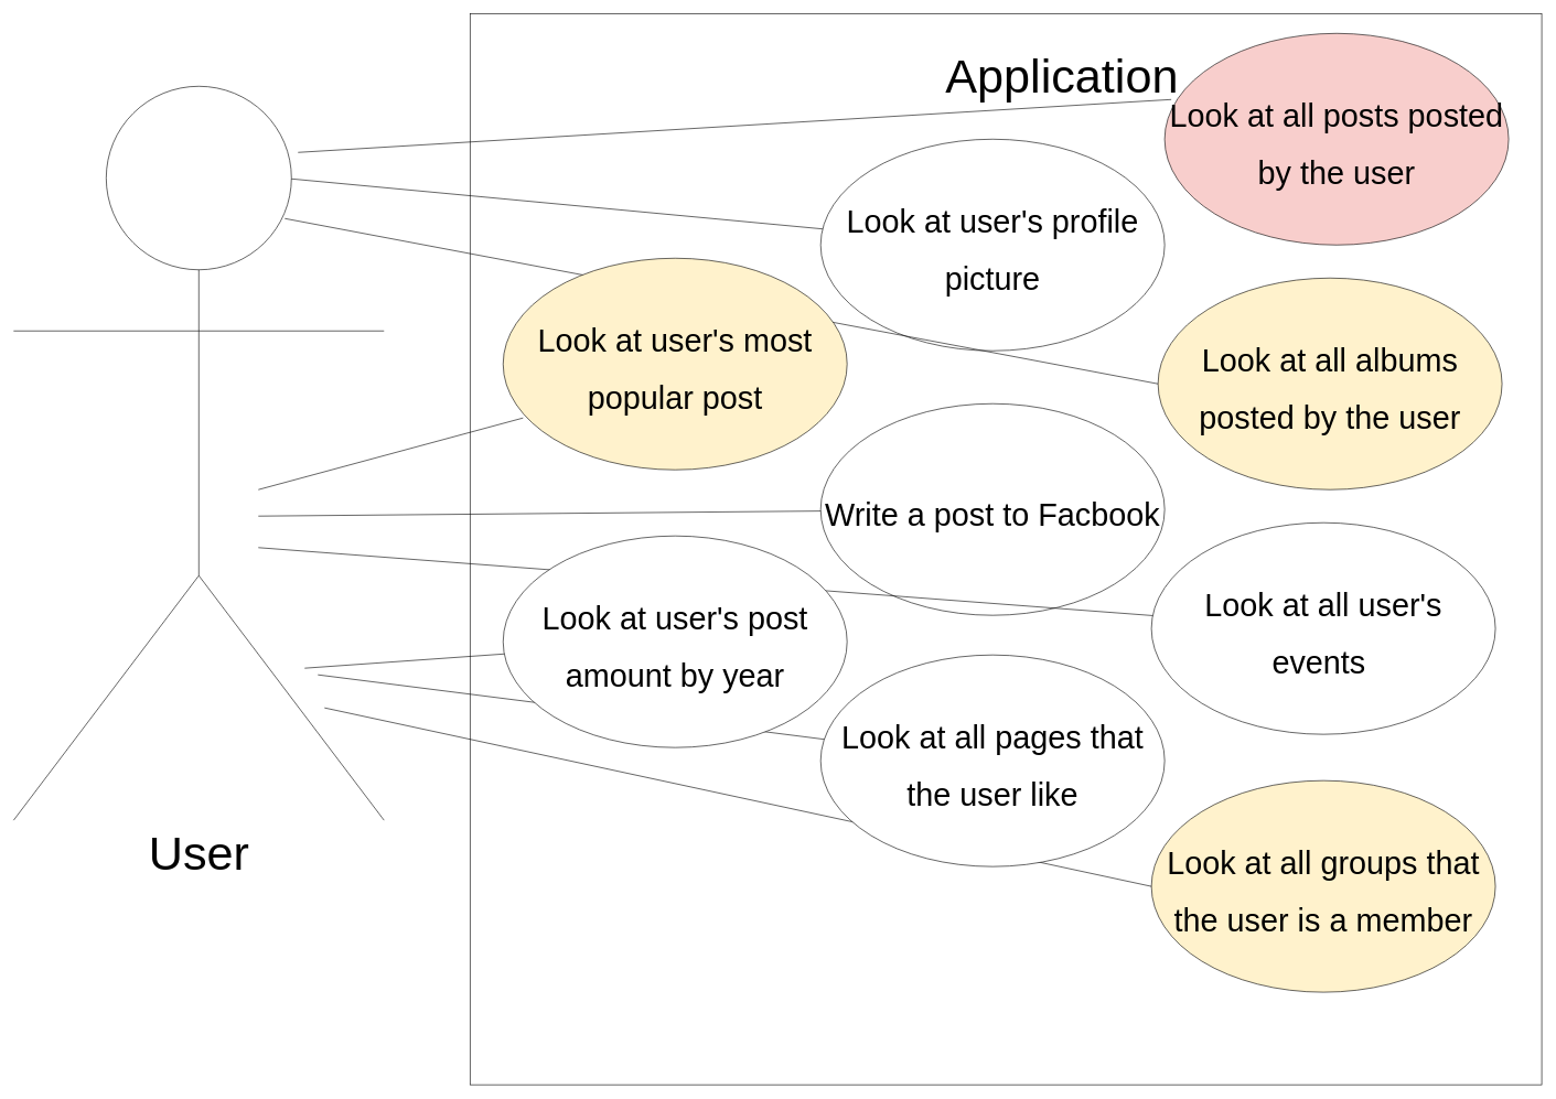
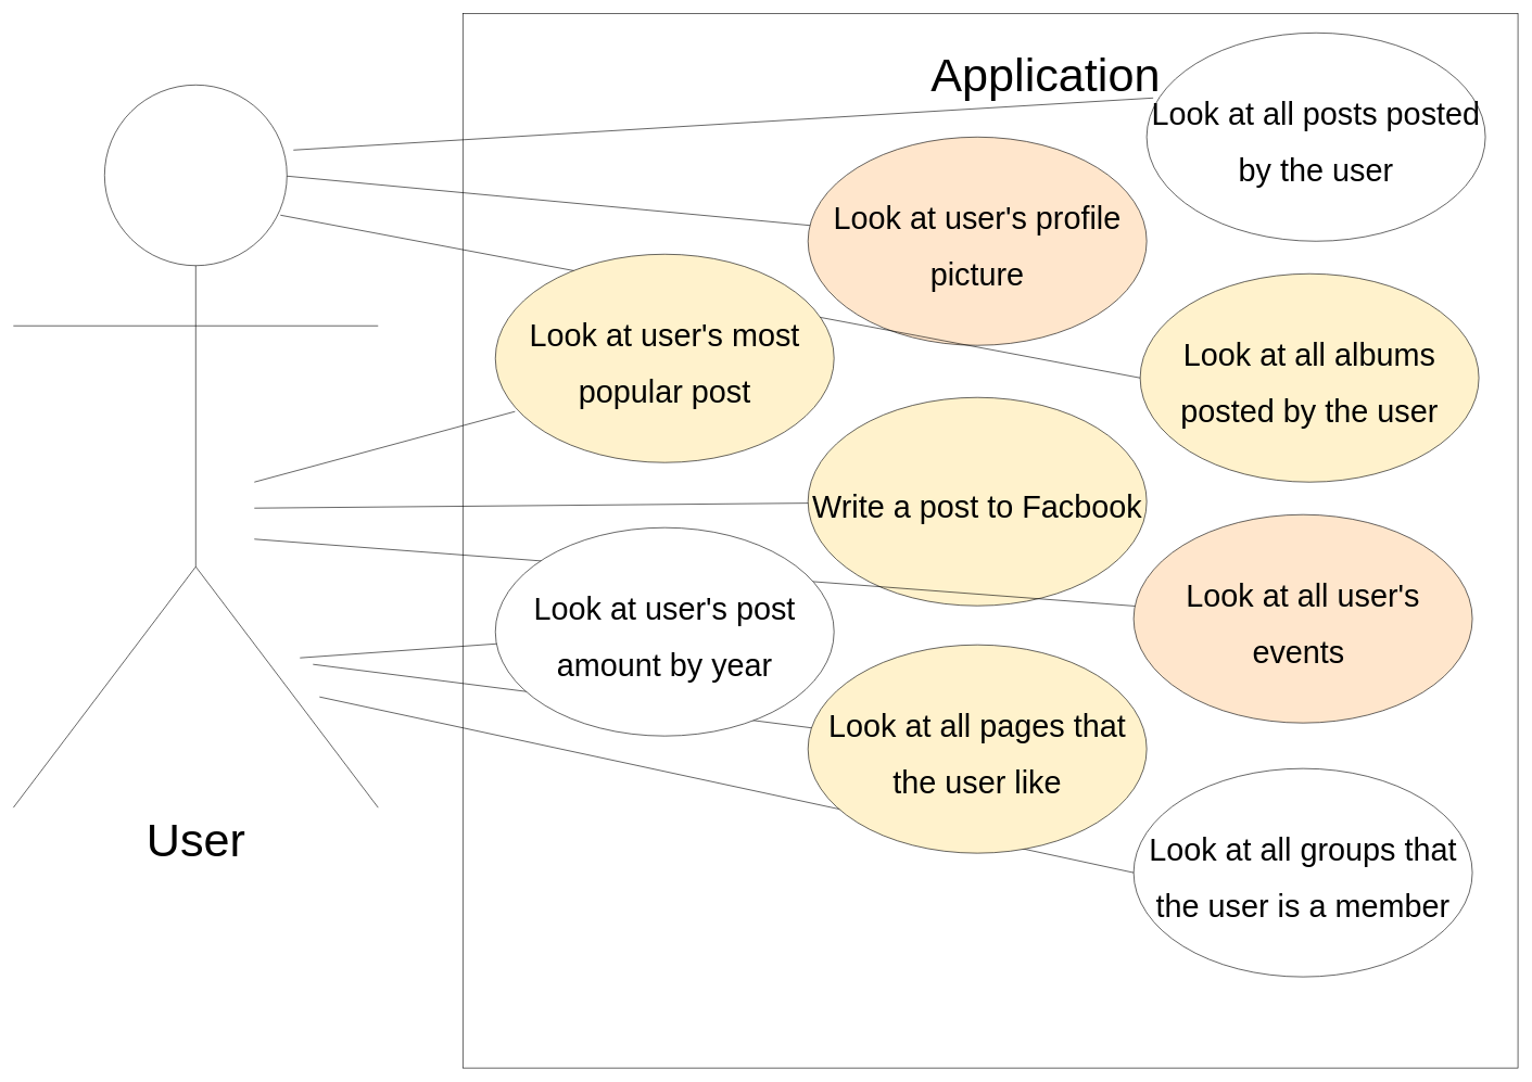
- <mxCell id="7" value="&lt;font style=&quot;font-size: 48px;&quot;&gt;Look at all posts posted by the user&lt;/font&gt;" style="ellipse;whiteSpace=wrap;html=1;fontSize=72;rotation=0;fillColor=#f8cecc;" vertex="1" parent="1"><mxGeometry x="1760" y="50" width="520" height="320" as="geometry" /></mxCell>
+ <mxCell id="7" value="&lt;font style=&quot;font-size: 48px;&quot;&gt;Look at all posts posted by the user&lt;/font&gt;" style="ellipse;whiteSpace=wrap;html=1;fontSize=72;rotation=0;" vertex="1" parent="1"><mxGeometry x="1760" y="50" width="520" height="320" as="geometry" /></mxCell>
- <mxCell id="5" value="&lt;font style=&quot;font-size: 48px;&quot;&gt;Look at user's profile picture&lt;/font&gt;" style="ellipse;whiteSpace=wrap;html=1;fontSize=72;rotation=0;" vertex="1" parent="1"><mxGeometry x="1240" y="210" width="520" height="320" as="geometry" /></mxCell>
+ <mxCell id="5" value="&lt;font style=&quot;font-size: 48px;&quot;&gt;Look at user's profile picture&lt;/font&gt;" style="ellipse;whiteSpace=wrap;html=1;fontSize=72;rotation=0;fillColor=#ffe6cc;" vertex="1" parent="1"><mxGeometry x="1240" y="210" width="520" height="320" as="geometry" /></mxCell>
- <mxCell id="6" value="&lt;font style=&quot;font-size: 48px;&quot;&gt;Write a post to Facbook&lt;/font&gt;" style="ellipse;whiteSpace=wrap;html=1;fontSize=72;rotation=0;" vertex="1" parent="1"><mxGeometry x="1240" y="610" width="520" height="320" as="geometry" /></mxCell>
+ <mxCell id="6" value="&lt;font style=&quot;font-size: 48px;&quot;&gt;Write a post to Facbook&lt;/font&gt;" style="ellipse;whiteSpace=wrap;html=1;fontSize=72;rotation=0;fillColor=#fff2cc;" vertex="1" parent="1"><mxGeometry x="1240" y="610" width="520" height="320" as="geometry" /></mxCell>
- <mxCell id="9" value="&lt;font style=&quot;font-size: 48px;&quot;&gt;Look at all user's events&amp;nbsp;&lt;/font&gt;" style="ellipse;whiteSpace=wrap;html=1;fontSize=72;rotation=0;" vertex="1" parent="1"><mxGeometry x="1740" y="790" width="520" height="320" as="geometry" /></mxCell>
+ <mxCell id="9" value="&lt;font style=&quot;font-size: 48px;&quot;&gt;Look at all user's events&amp;nbsp;&lt;/font&gt;" style="ellipse;whiteSpace=wrap;html=1;fontSize=72;rotation=0;fillColor=#ffe6cc;" vertex="1" parent="1"><mxGeometry x="1740" y="790" width="520" height="320" as="geometry" /></mxCell>
- <mxCell id="19" value="&lt;font style=&quot;font-size: 48px;&quot;&gt;Look at all pages that the user like&lt;br&gt;&lt;/font&gt;" style="ellipse;whiteSpace=wrap;html=1;fontSize=72;rotation=0;" vertex="1" parent="1"><mxGeometry x="1240" y="990" width="520" height="320" as="geometry" /></mxCell>
+ <mxCell id="19" value="&lt;font style=&quot;font-size: 48px;&quot;&gt;Look at all pages that the user like&lt;br&gt;&lt;/font&gt;" style="ellipse;whiteSpace=wrap;html=1;fontSize=72;rotation=0;fillColor=#fff2cc;" vertex="1" parent="1"><mxGeometry x="1240" y="990" width="520" height="320" as="geometry" /></mxCell>
- <mxCell id="10" value="&lt;font style=&quot;font-size: 48px;&quot;&gt;Look at all groups that the user is a member&lt;br&gt;&lt;/font&gt;" style="ellipse;whiteSpace=wrap;html=1;fontSize=72;rotation=0;fillColor=#fff2cc;" vertex="1" parent="1"><mxGeometry x="1740" y="1180" width="520" height="320" as="geometry" /></mxCell>
+ <mxCell id="10" value="&lt;font style=&quot;font-size: 48px;&quot;&gt;Look at all groups that the user is a member&lt;br&gt;&lt;/font&gt;" style="ellipse;whiteSpace=wrap;html=1;fontSize=72;rotation=0;" vertex="1" parent="1"><mxGeometry x="1740" y="1180" width="520" height="320" as="geometry" /></mxCell>
